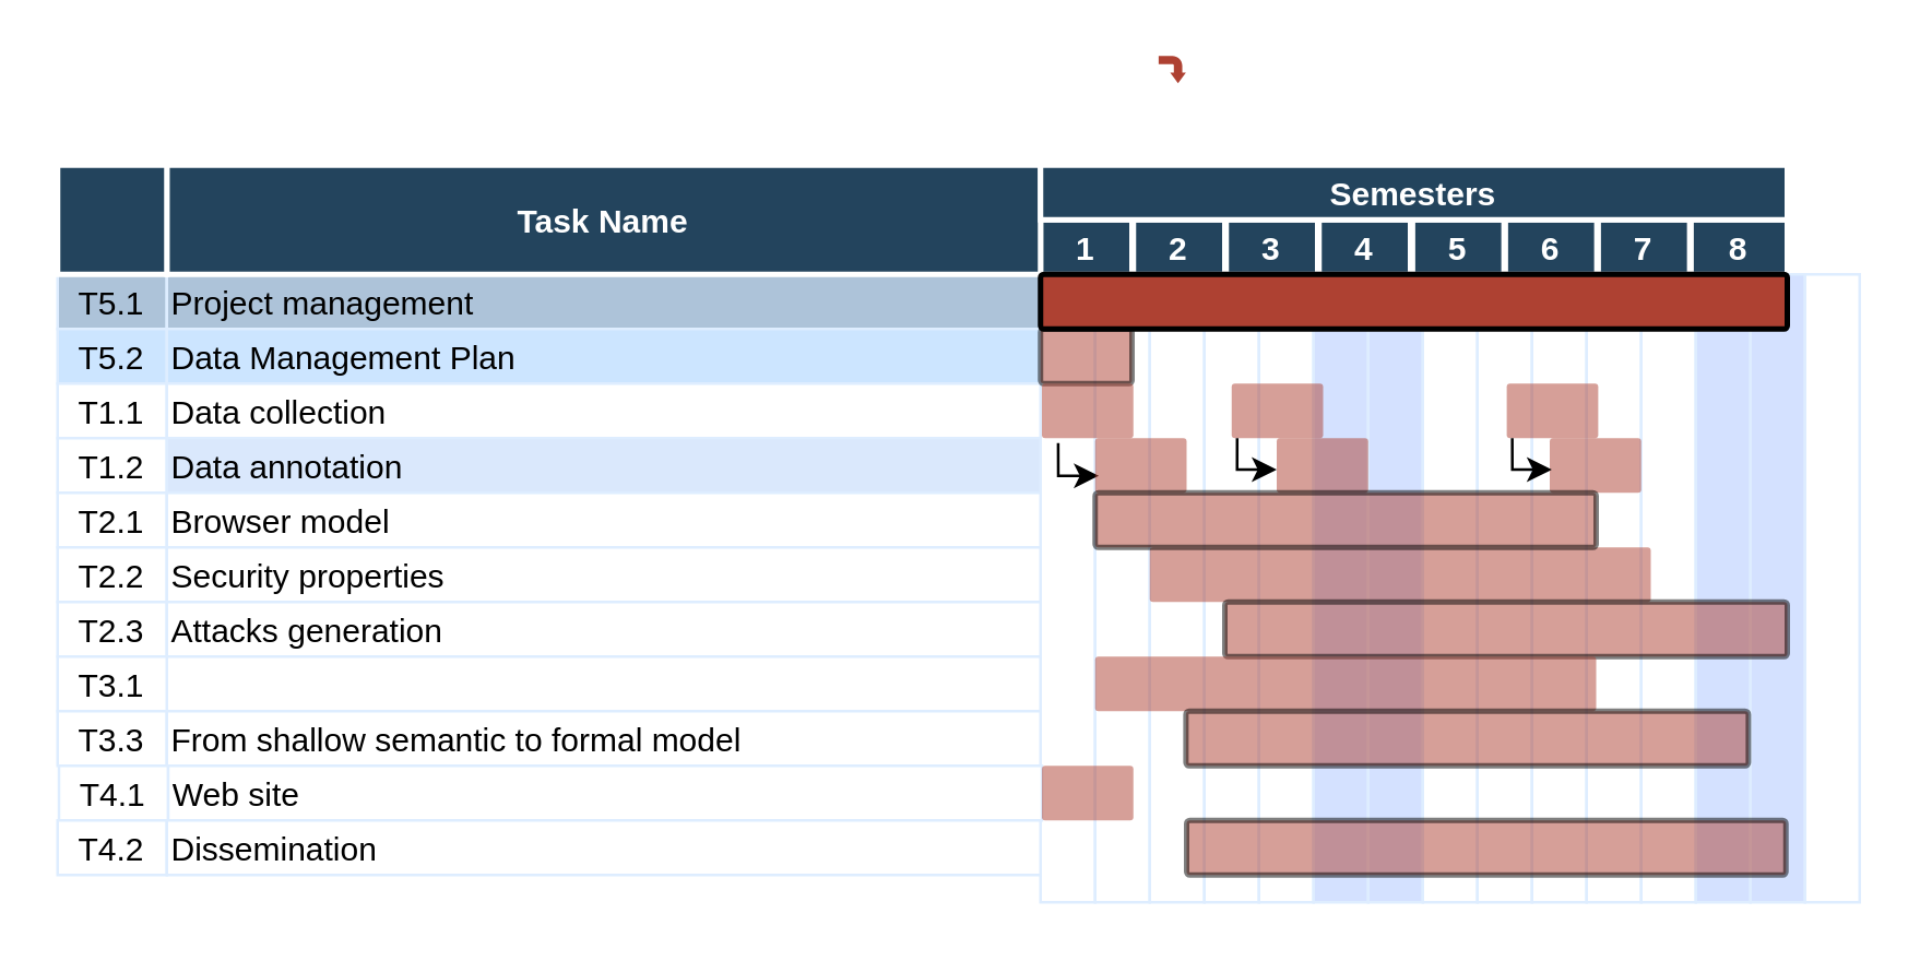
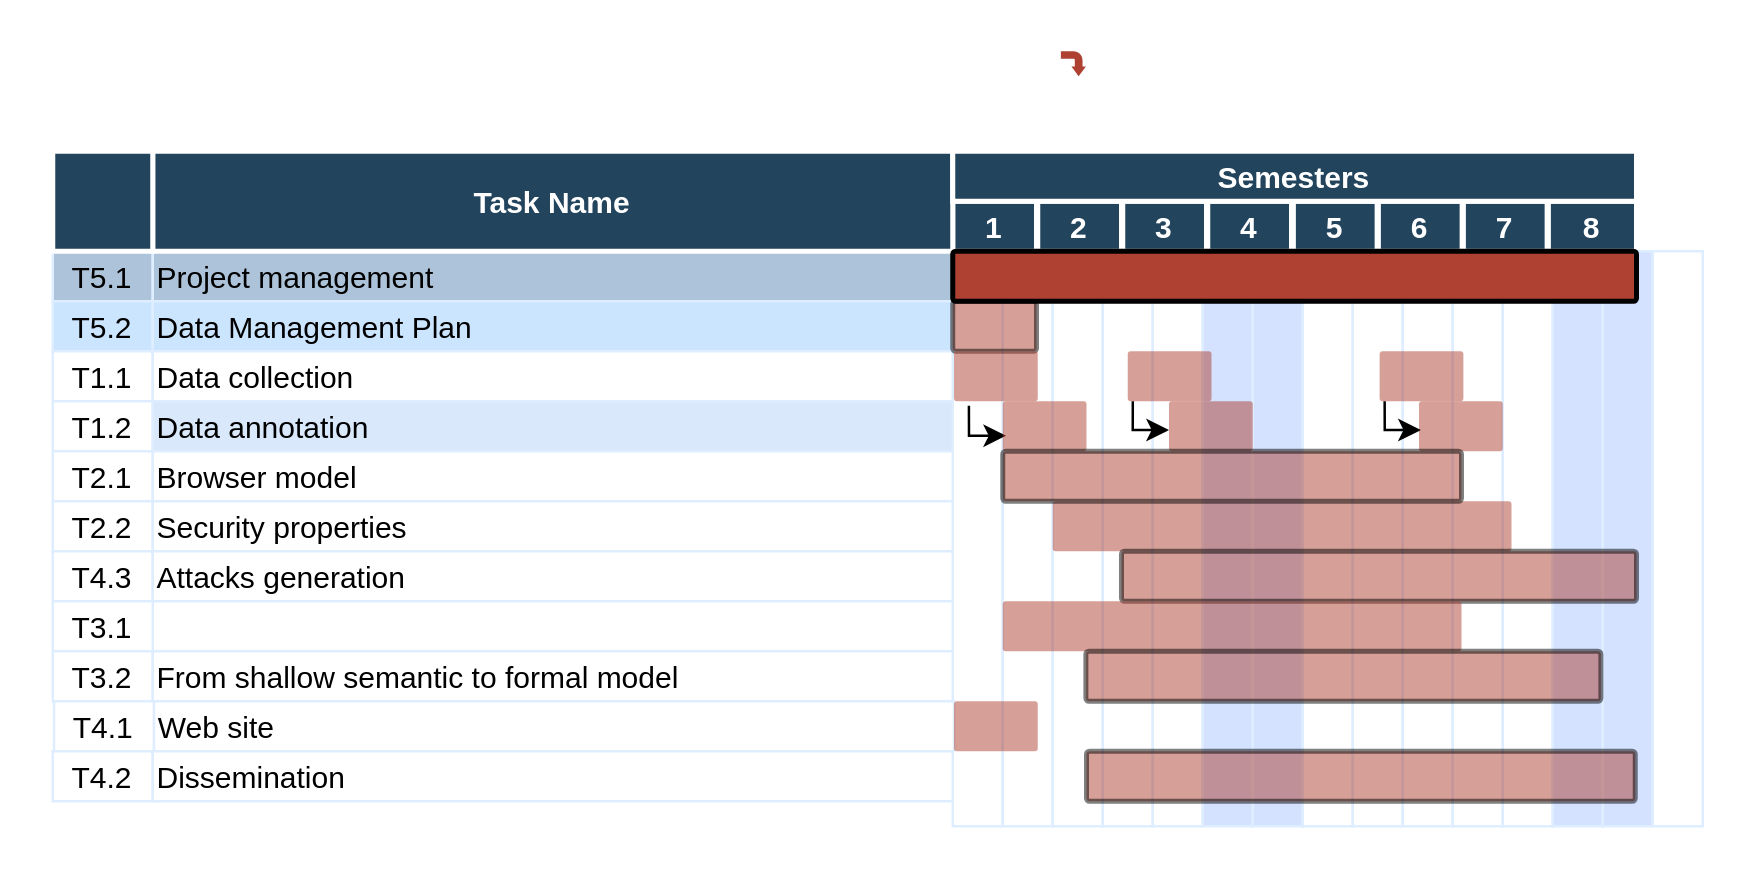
- <mxCell id="23" value="T2.3" style="strokeColor=#DEEDFF" parent="1" vertex="1"><mxGeometry x="20.5" y="220" width="40" height="20" as="geometry" /></mxCell>
+ <mxCell id="23" value="T4.3" style="strokeColor=#DEEDFF" parent="1" vertex="1"><mxGeometry x="20.5" y="220" width="40" height="20" as="geometry" /></mxCell>
- <mxCell id="55" value="T3.3" style="strokeColor=#DEEDFF" vertex="1" parent="1"><mxGeometry x="20.5" y="260" width="40" height="20" as="geometry" /></mxCell>
+ <mxCell id="55" value="T3.2" style="strokeColor=#DEEDFF" vertex="1" parent="1"><mxGeometry x="20.5" y="260" width="40" height="20" as="geometry" /></mxCell>
